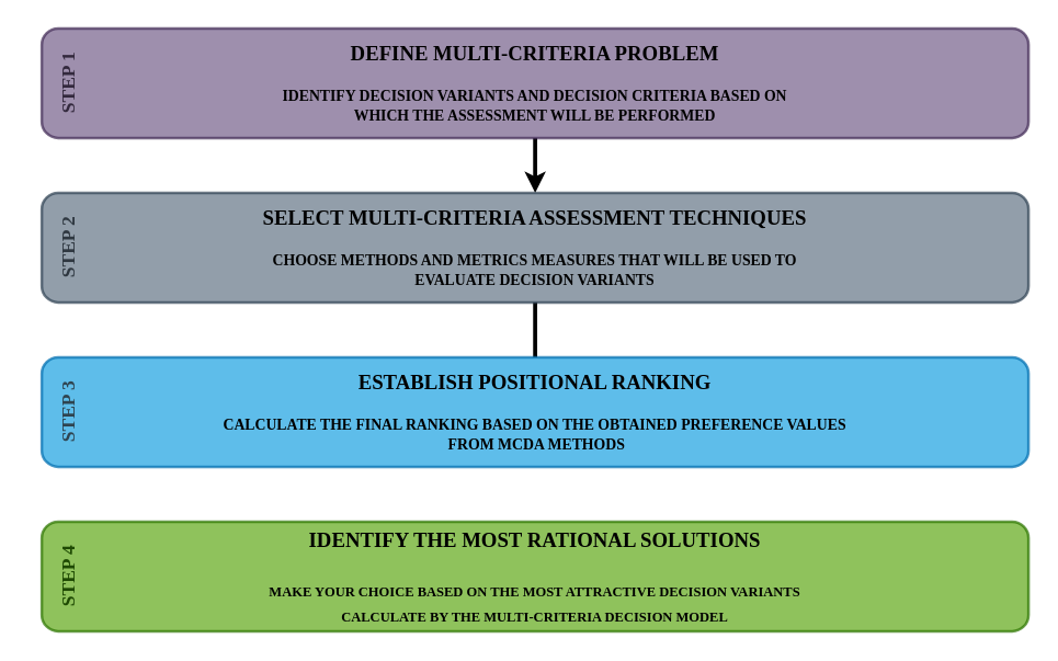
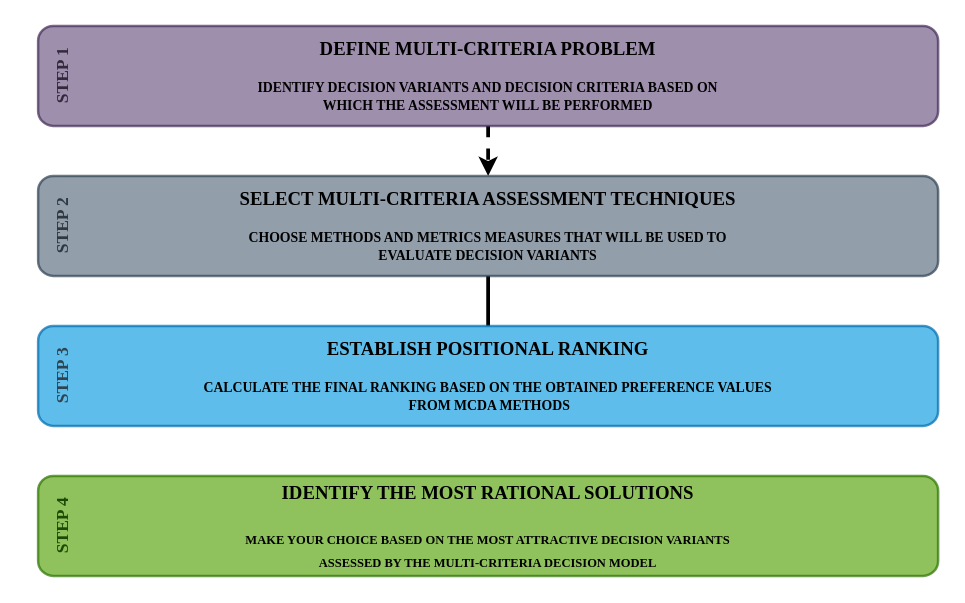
- <mxCell id="2" value="" style="edgeStyle=orthogonalEdgeStyle;rounded=0;orthogonalLoop=1;jettySize=auto;html=1;strokeWidth=3;" parent="1" source="3" target="5" edge="1"><mxGeometry relative="1" as="geometry" /></mxCell>
+ <mxCell id="2" value="" style="edgeStyle=orthogonalEdgeStyle;rounded=0;orthogonalLoop=1;jettySize=auto;html=1;strokeWidth=3;dashed=1;" parent="1" source="3" target="5" edge="1"><mxGeometry relative="1" as="geometry" /></mxCell>
- <mxCell id="7" value="&lt;b style=&quot;font-size: 15px;&quot;&gt;&lt;font style=&quot;font-size: 15px;&quot; color=&quot;#000000&quot;&gt;IDENTIFY THE MOST RATIONAL SOLUTIONS&lt;br&gt;&lt;/font&gt;&lt;/b&gt;&lt;font style=&quot;font-size: 15px;&quot;&gt;&lt;font style=&quot;font-size: 15px;&quot; color=&quot;#000000&quot;&gt;&lt;font style=&quot;font-size: 15px;&quot;&gt;&lt;br&gt;&lt;/font&gt;&lt;span style=&quot;font-size: 10px;&quot;&gt;&lt;b&gt;MAKE YOUR CHOICE BASED ON THE MOST ATTRACTIVE DECISION VARIANTS &lt;br&gt;CALCULATE BY THE MULTI-CRITERIA DECISION MODEL&lt;/b&gt;&lt;/span&gt;&lt;/font&gt;&lt;br&gt;&lt;/font&gt;" style="rounded=1;whiteSpace=wrap;html=1;fontFamily=Georgia;fillColor=#60a917;fontColor=#ffffff;strokeColor=#2D7600;opacity=70;strokeWidth=2;" parent="1" vertex="1"><mxGeometry x="30" y="380" width="720" height="80" as="geometry" /></mxCell>
+ <mxCell id="7" value="&lt;b style=&quot;font-size: 15px;&quot;&gt;&lt;font style=&quot;font-size: 15px;&quot; color=&quot;#000000&quot;&gt;IDENTIFY THE MOST RATIONAL SOLUTIONS&lt;br&gt;&lt;/font&gt;&lt;/b&gt;&lt;font style=&quot;font-size: 15px;&quot;&gt;&lt;font style=&quot;font-size: 15px;&quot; color=&quot;#000000&quot;&gt;&lt;font style=&quot;font-size: 15px;&quot;&gt;&lt;br&gt;&lt;/font&gt;&lt;span style=&quot;font-size: 10px;&quot;&gt;&lt;b&gt;MAKE YOUR CHOICE BASED ON THE MOST ATTRACTIVE DECISION VARIANTS &lt;br&gt;ASSESSED BY THE MULTI-CRITERIA DECISION MODEL&lt;/b&gt;&lt;/span&gt;&lt;/font&gt;&lt;br&gt;&lt;/font&gt;" style="rounded=1;whiteSpace=wrap;html=1;fontFamily=Georgia;fillColor=#60a917;fontColor=#ffffff;strokeColor=#2D7600;opacity=70;strokeWidth=2;" parent="1" vertex="1"><mxGeometry x="30" y="380" width="720" height="80" as="geometry" /></mxCell>
